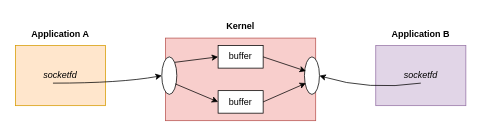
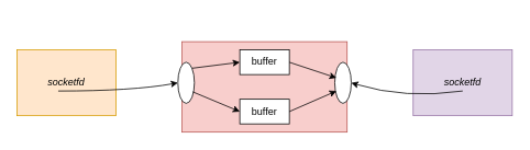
- <mxCell id="5" value="&lt;b&gt;Kernel&lt;/b&gt;" style="text;html=1;align=center;verticalAlign=middle;whiteSpace=wrap;rounded=0;" vertex="1" parent="1"><mxGeometry x="290" y="20" width="60" height="30" as="geometry" /></mxCell>
- <mxCell id="3" value="&lt;b&gt;Application A&lt;/b&gt;" style="text;html=1;align=center;verticalAlign=middle;whiteSpace=wrap;rounded=0;" vertex="1" parent="1"><mxGeometry x="40" y="30" width="80" height="30" as="geometry" /></mxCell>
- <mxCell id="15" value="&lt;b&gt;Application B&lt;/b&gt;" style="text;html=1;align=center;verticalAlign=middle;whiteSpace=wrap;rounded=0;" vertex="1" parent="1"><mxGeometry x="520" y="30" width="80" height="30" as="geometry" /></mxCell>
